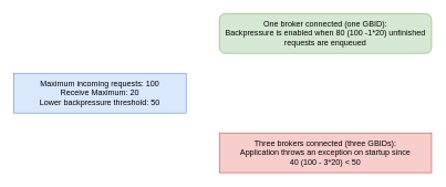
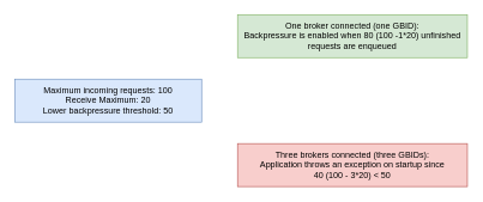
- <mxCell id="3" value="One broker connected (one GBID):&lt;br&gt;Backpressure is enabled when 80 (100 -1*20) unfinished requests are enqueued" style="whiteSpace=wrap;html=1;align=center;fillColor=#d5e8d4;strokeColor=#82b366;rounded=1;" vertex="1" parent="1"><mxGeometry x="330" y="20" width="320" height="60" as="geometry" /></mxCell>
+ <mxCell id="3" value="One broker connected (one GBID):&lt;br&gt;Backpressure is enabled when 80 (100 -1*20) unfinished requests are enqueued" style="rounded=0;whiteSpace=wrap;html=1;align=center;fillColor=#d5e8d4;strokeColor=#82b366;" vertex="1" parent="1"><mxGeometry x="330" y="20" width="320" height="60" as="geometry" /></mxCell>
